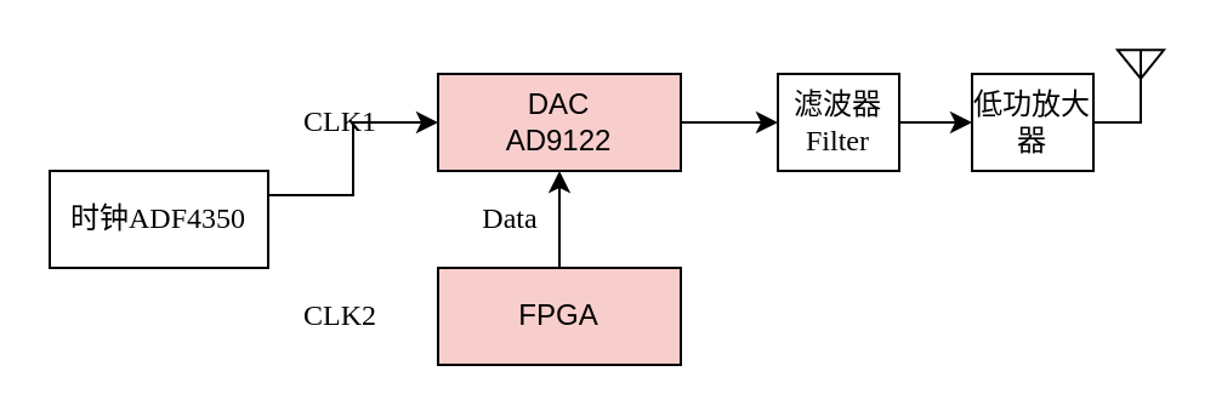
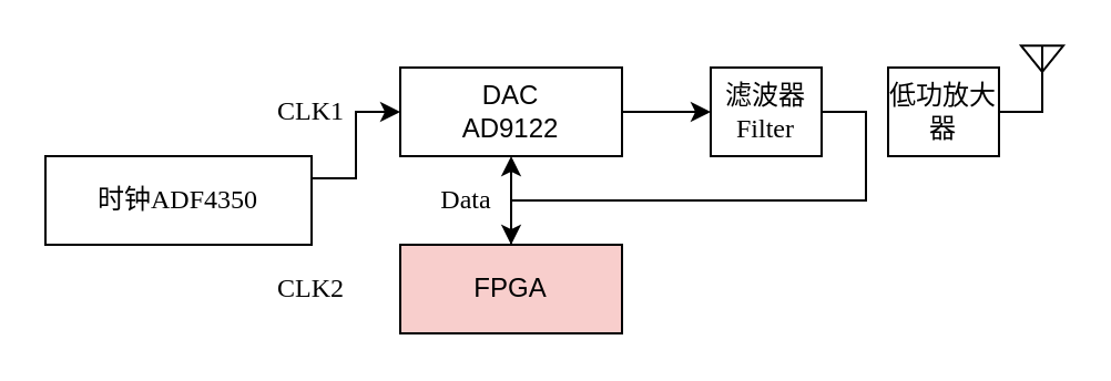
- <mxCell id="5" value="DAC&lt;br&gt;AD9122" style="rounded=0;whiteSpace=wrap;html=1;fillColor=#f8cecc;" vertex="1" parent="1"><mxGeometry x="180" y="30" width="100" height="40" as="geometry" /></mxCell>
+ <mxCell id="5" value="DAC&lt;br&gt;AD9122" style="rounded=0;whiteSpace=wrap;html=1;" vertex="1" parent="1"><mxGeometry x="180" y="30" width="100" height="40" as="geometry" /></mxCell>
- <mxCell id="7" style="edgeStyle=orthogonalEdgeStyle;rounded=0;orthogonalLoop=1;jettySize=auto;html=1;exitX=1;exitY=0.5;exitDx=0;exitDy=0;entryX=0;entryY=0.5;entryDx=0;entryDy=0;" edge="1" parent="1" source="8" target="9"><mxGeometry relative="1" as="geometry" /></mxCell>
+ <mxCell id="7" style="edgeStyle=orthogonalEdgeStyle;rounded=0;orthogonalLoop=1;jettySize=auto;html=1;exitX=1;exitY=0.5;exitDx=0;exitDy=0;" edge="1" parent="1" source="8" target="6"><mxGeometry relative="1" as="geometry" /></mxCell>
- <mxCell id="3" value="&lt;font face=&quot;宋体&quot;&gt;时钟&lt;/font&gt;&lt;font face=&quot;Times New Roman&quot;&gt;ADF4350&lt;/font&gt;" style="rounded=0;whiteSpace=wrap;html=1;" vertex="1" parent="1"><mxGeometry x="20" y="70" width="90" height="40" as="geometry" /></mxCell>
+ <mxCell id="3" value="&lt;font face=&quot;宋体&quot;&gt;时钟&lt;/font&gt;&lt;font face=&quot;Times New Roman&quot;&gt;ADF4350&lt;/font&gt;" style="rounded=0;whiteSpace=wrap;html=1;" vertex="1" parent="1"><mxGeometry x="20" y="70" width="120" height="40" as="geometry" /></mxCell>
